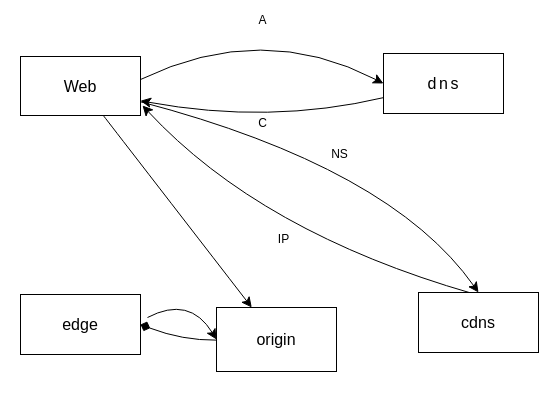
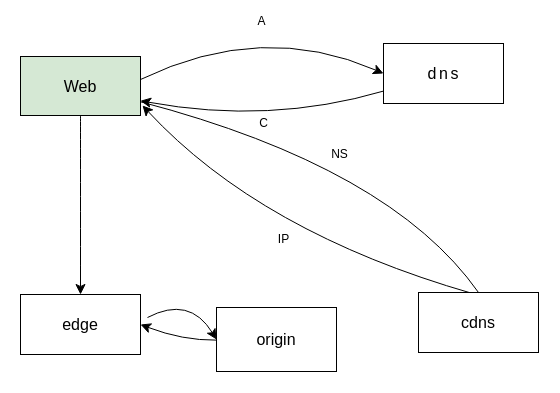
- <mxCell id="4" value="d n s" style="rounded=0;whiteSpace=wrap;html=1;fontSize=16;" vertex="1" parent="1"><mxGeometry x="383" y="53" width="120" height="60" as="geometry" /></mxCell>
+ <mxCell id="4" value="d n s" style="rounded=0;whiteSpace=wrap;html=1;fontSize=16;" vertex="1" parent="1"><mxGeometry x="383" y="43" width="120" height="60" as="geometry" /></mxCell>
- <mxCell id="13" value="Web" style="rounded=0;whiteSpace=wrap;html=1;fontSize=16;" vertex="1" parent="1"><mxGeometry x="20" y="56" width="120" height="59" as="geometry" /></mxCell>
+ <mxCell id="13" value="Web" style="rounded=0;whiteSpace=wrap;html=1;fontSize=16;fillColor=#d5e8d4;" vertex="1" parent="1"><mxGeometry x="20" y="56" width="120" height="59" as="geometry" /></mxCell>
- <mxCell id="12" style="edgeStyle=none;curved=1;rounded=0;orthogonalLoop=1;jettySize=auto;html=1;fontSize=12;startSize=8;endSize=8;" edge="1" parent="1" source="13" target="8"><mxGeometry relative="1" as="geometry" /></mxCell>
+ <mxCell id="12" style="edgeStyle=none;curved=1;rounded=0;orthogonalLoop=1;jettySize=auto;html=1;fontSize=12;startSize=8;endSize=8;" edge="1" parent="1" source="13" target="6"><mxGeometry relative="1" as="geometry" /></mxCell>
- <mxCell id="11" value="NS" style="edgeStyle=none;curved=1;rounded=0;orthogonalLoop=1;jettySize=auto;html=1;entryX=0.5;entryY=0;entryDx=0;entryDy=0;fontSize=12;startSize=8;endSize=8;" edge="1" parent="1" source="13" target="10"><mxGeometry relative="1" as="geometry"><Array as="points"><mxPoint x="390" y="167" /></Array></mxGeometry></mxCell>
+ <mxCell id="11" value="NS" style="edgeStyle=none;curved=1;rounded=0;orthogonalLoop=1;jettySize=auto;html=1;entryX=0.5;entryY=0;entryDx=0;entryDy=0;fontSize=12;startSize=8;endSize=8;endArrow=none;" edge="1" parent="1" source="13" target="10"><mxGeometry relative="1" as="geometry"><Array as="points"><mxPoint x="390" y="167" /></Array></mxGeometry></mxCell>
- <mxCell id="7" style="edgeStyle=none;curved=1;rounded=0;orthogonalLoop=1;jettySize=auto;html=1;fontSize=12;startSize=8;endSize=8;entryX=1;entryY=0.5;entryDx=0;entryDy=0;endArrow=diamond;" edge="1" parent="1" source="8" target="6"><mxGeometry relative="1" as="geometry"><mxPoint x="152" y="329" as="targetPoint" /><Array as="points"><mxPoint x="182" y="340" /></Array></mxGeometry></mxCell>
+ <mxCell id="7" style="edgeStyle=none;curved=1;rounded=0;orthogonalLoop=1;jettySize=auto;html=1;fontSize=12;startSize=8;endSize=8;entryX=1;entryY=0.5;entryDx=0;entryDy=0;" edge="1" parent="1" source="8" target="6"><mxGeometry relative="1" as="geometry"><mxPoint x="152" y="329" as="targetPoint" /><Array as="points"><mxPoint x="182" y="340" /></Array></mxGeometry></mxCell>
